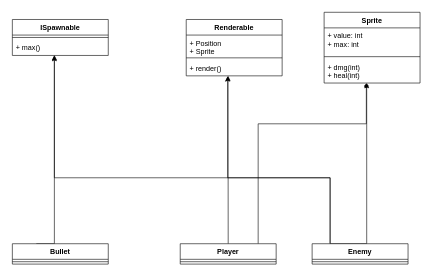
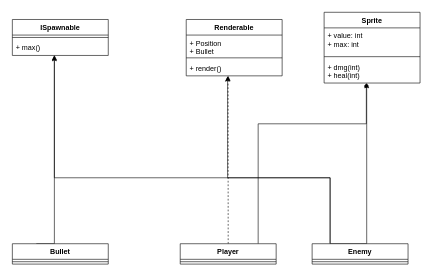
- <mxCell id="15" value="+ Position&#10;+ Sprite&#10;&#10;&#10;" style="text;strokeColor=none;fillColor=none;align=left;verticalAlign=top;spacingLeft=4;spacingRight=4;overflow=hidden;rotatable=0;points=[[0,0.5],[1,0.5]];portConstraint=eastwest;" vertex="1" parent="14"><mxGeometry y="26" width="160" height="34" as="geometry" /></mxCell>
+ <mxCell id="15" value="+ Position&#10;+ Bullet&#10;&#10;&#10;" style="text;strokeColor=none;fillColor=none;align=left;verticalAlign=top;spacingLeft=4;spacingRight=4;overflow=hidden;rotatable=0;points=[[0,0.5],[1,0.5]];portConstraint=eastwest;" vertex="1" parent="14"><mxGeometry y="26" width="160" height="34" as="geometry" /></mxCell>
- <mxCell id="3" style="edgeStyle=orthogonalEdgeStyle;rounded=0;orthogonalLoop=1;jettySize=auto;html=1;exitX=0.5;exitY=0;exitDx=0;exitDy=0;entryX=0.436;entryY=0.998;entryDx=0;entryDy=0;entryPerimeter=0;" edge="1" parent="1" source="8" target="17"><mxGeometry relative="1" as="geometry"><mxPoint x="380" y="146" as="targetPoint" /><Array as="points"><mxPoint x="380" y="406" /></Array></mxGeometry></mxCell>
+ <mxCell id="3" style="edgeStyle=orthogonalEdgeStyle;rounded=0;orthogonalLoop=1;jettySize=auto;html=1;exitX=0.5;exitY=0;exitDx=0;exitDy=0;entryX=0.436;entryY=0.998;entryDx=0;entryDy=0;entryPerimeter=0;dashed=1;" edge="1" parent="1" source="8" target="17"><mxGeometry relative="1" as="geometry"><mxPoint x="380" y="146" as="targetPoint" /><Array as="points"><mxPoint x="380" y="406" /></Array></mxGeometry></mxCell>
